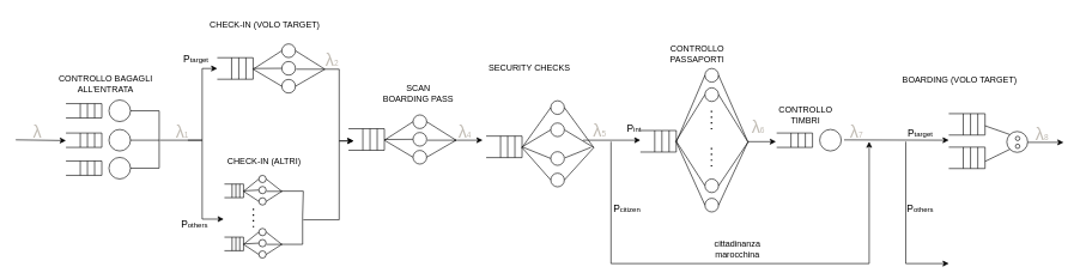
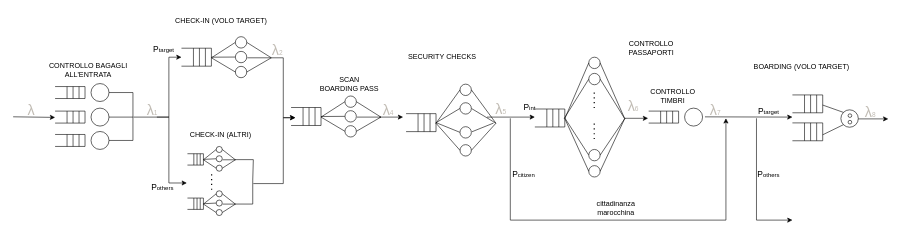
- <mxCell id="8" value="CONTROLLO&lt;br&gt;PASSAPORTI" style="text;html=1;align=center;verticalAlign=middle;resizable=0;points=[];autosize=1;strokeColor=none;fillColor=none;rounded=0;" parent="1" vertex="1"><mxGeometry x="920" y="55" width="100" height="40" as="geometry" /></mxCell>
+ <mxCell id="8" value="CONTROLLO&lt;br&gt;PASSAPORTI" style="text;html=1;align=center;verticalAlign=middle;resizable=0;points=[];autosize=1;strokeColor=none;fillColor=none;rounded=0;" parent="1" vertex="1"><mxGeometry x="1035" y="60" width="100" height="40" as="geometry" /></mxCell>
- <mxCell id="6" value="SCAN&lt;br&gt;BOARDING PASS" style="text;html=1;align=center;verticalAlign=middle;resizable=0;points=[];autosize=1;strokeColor=none;fillColor=none;rounded=0;" parent="1" vertex="1"><mxGeometry x="521" y="109.5" width="120" height="40" as="geometry" /></mxCell>
+ <mxCell id="6" value="SCAN&lt;br&gt;BOARDING PASS" style="text;html=1;align=center;verticalAlign=middle;resizable=0;points=[];autosize=1;strokeColor=none;fillColor=none;rounded=0;" parent="1" vertex="1"><mxGeometry x="521" y="119.5" width="120" height="40" as="geometry" /></mxCell>
